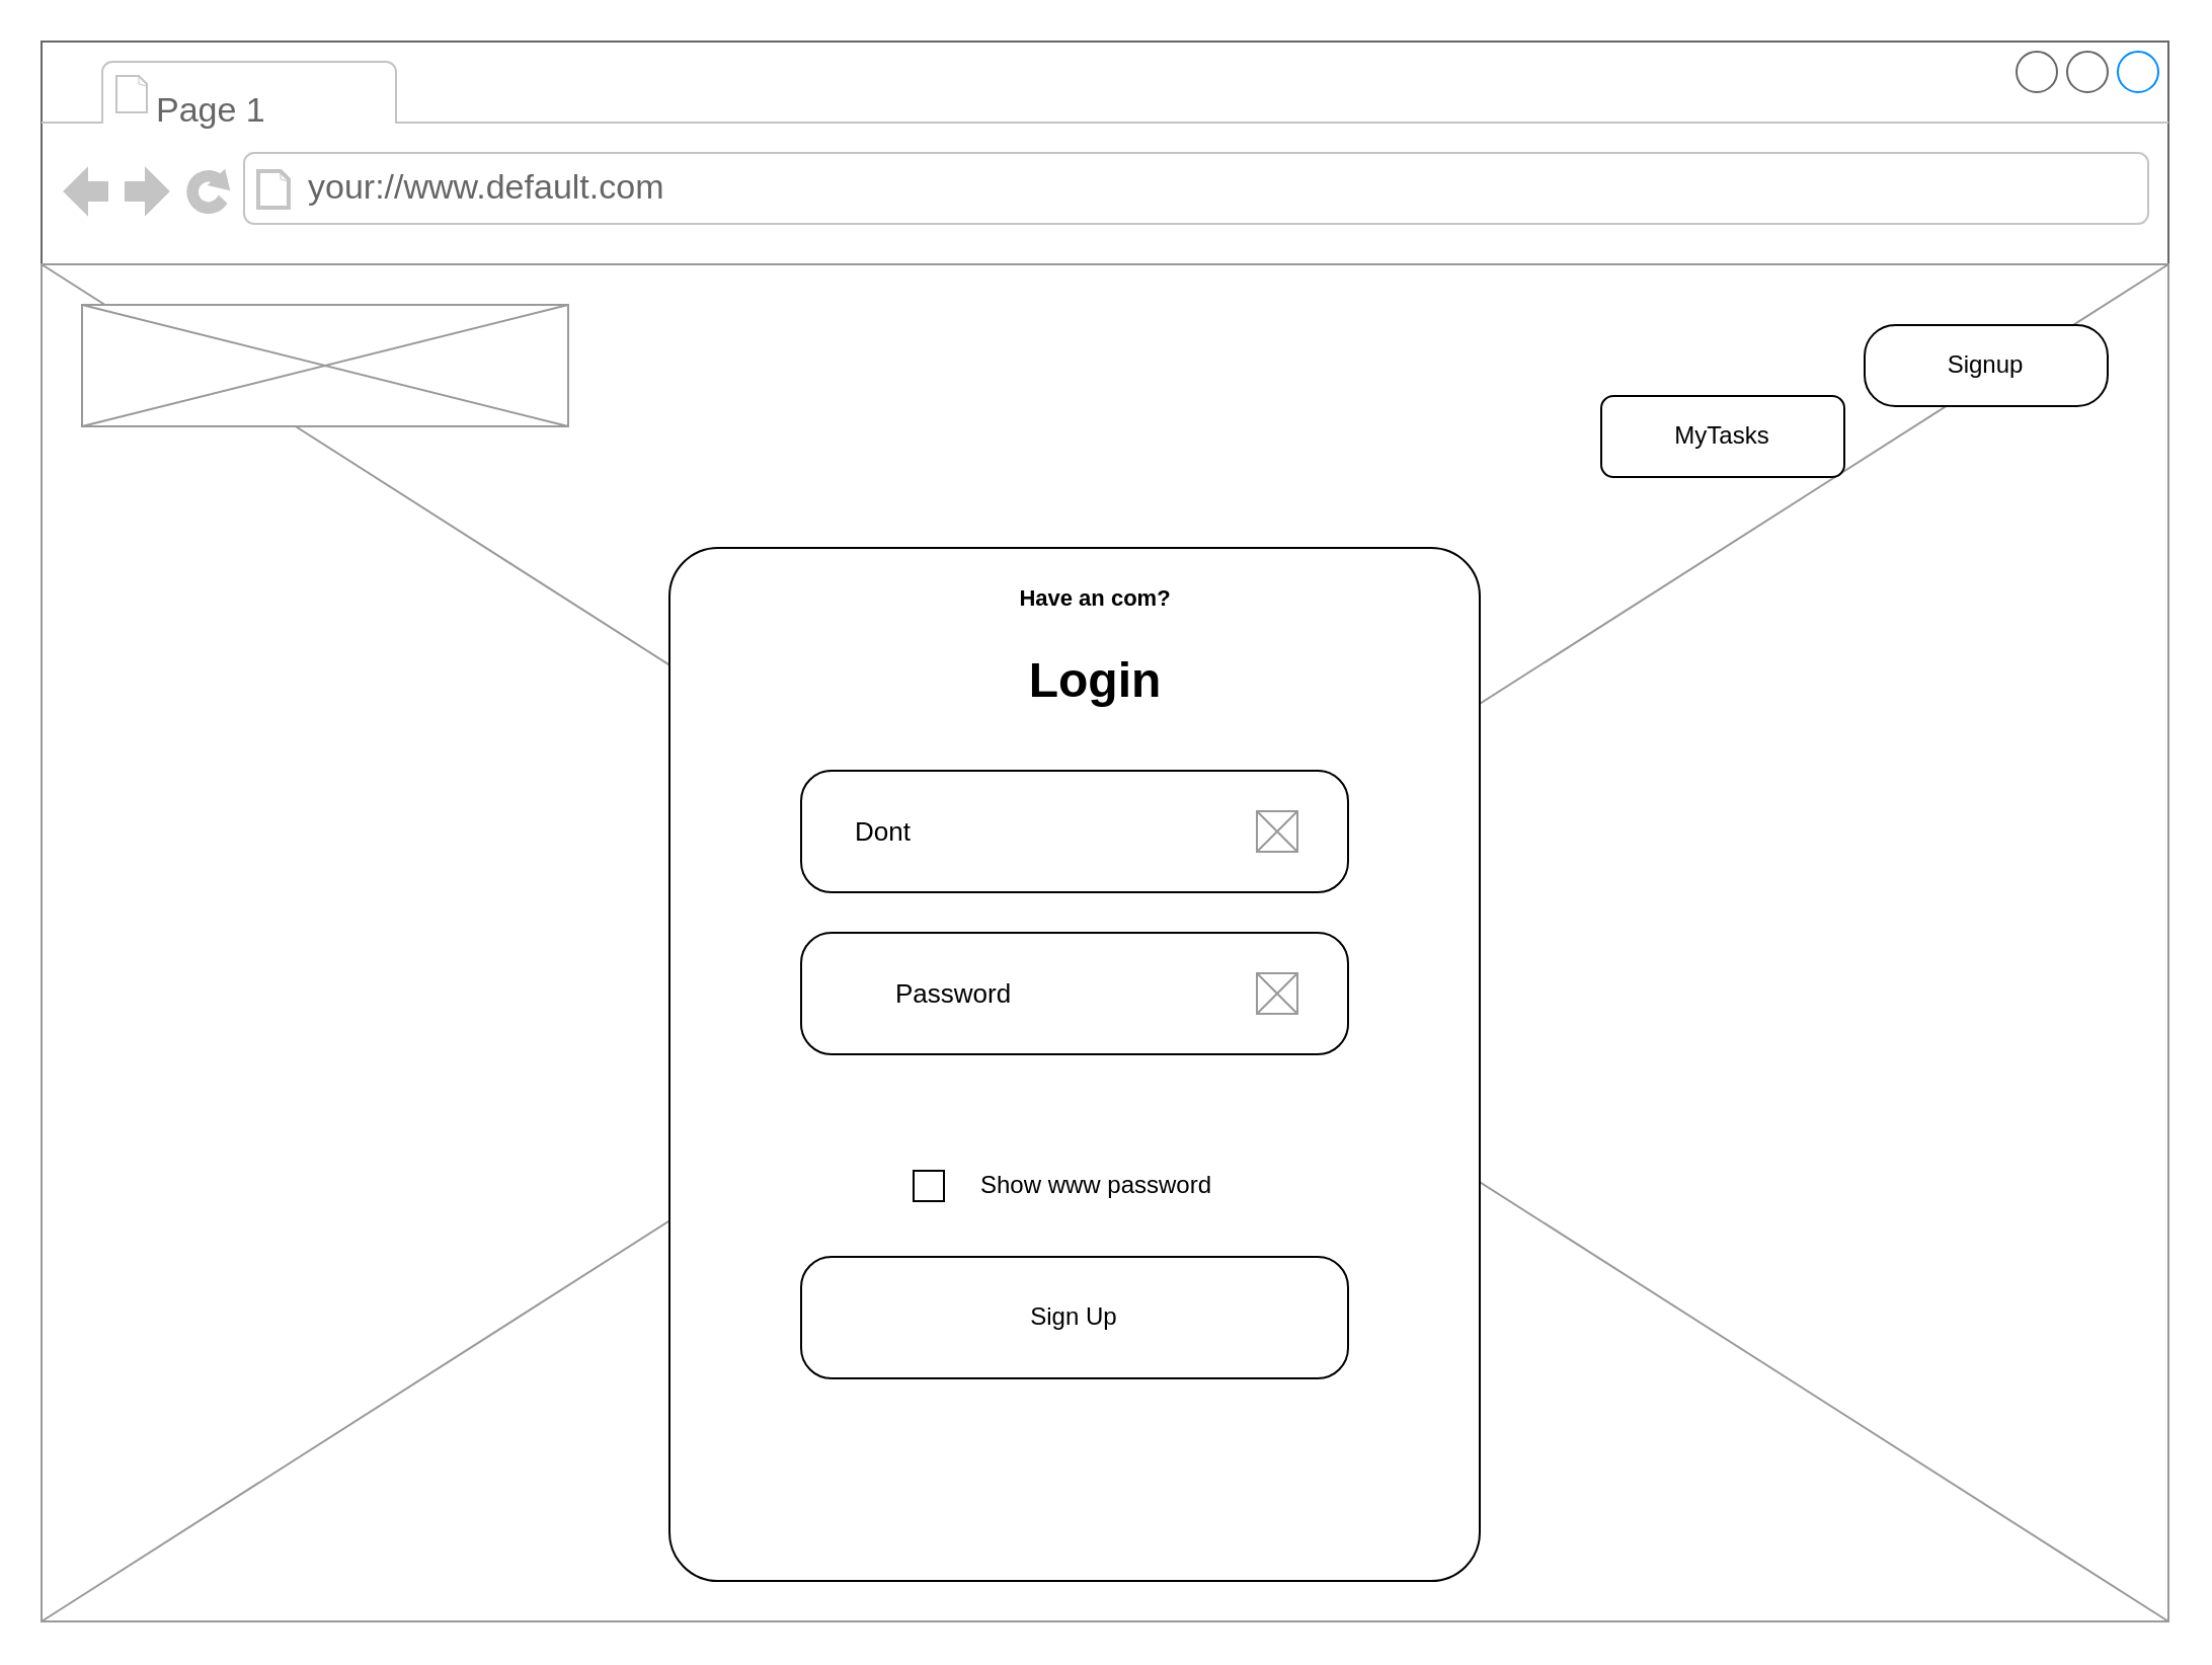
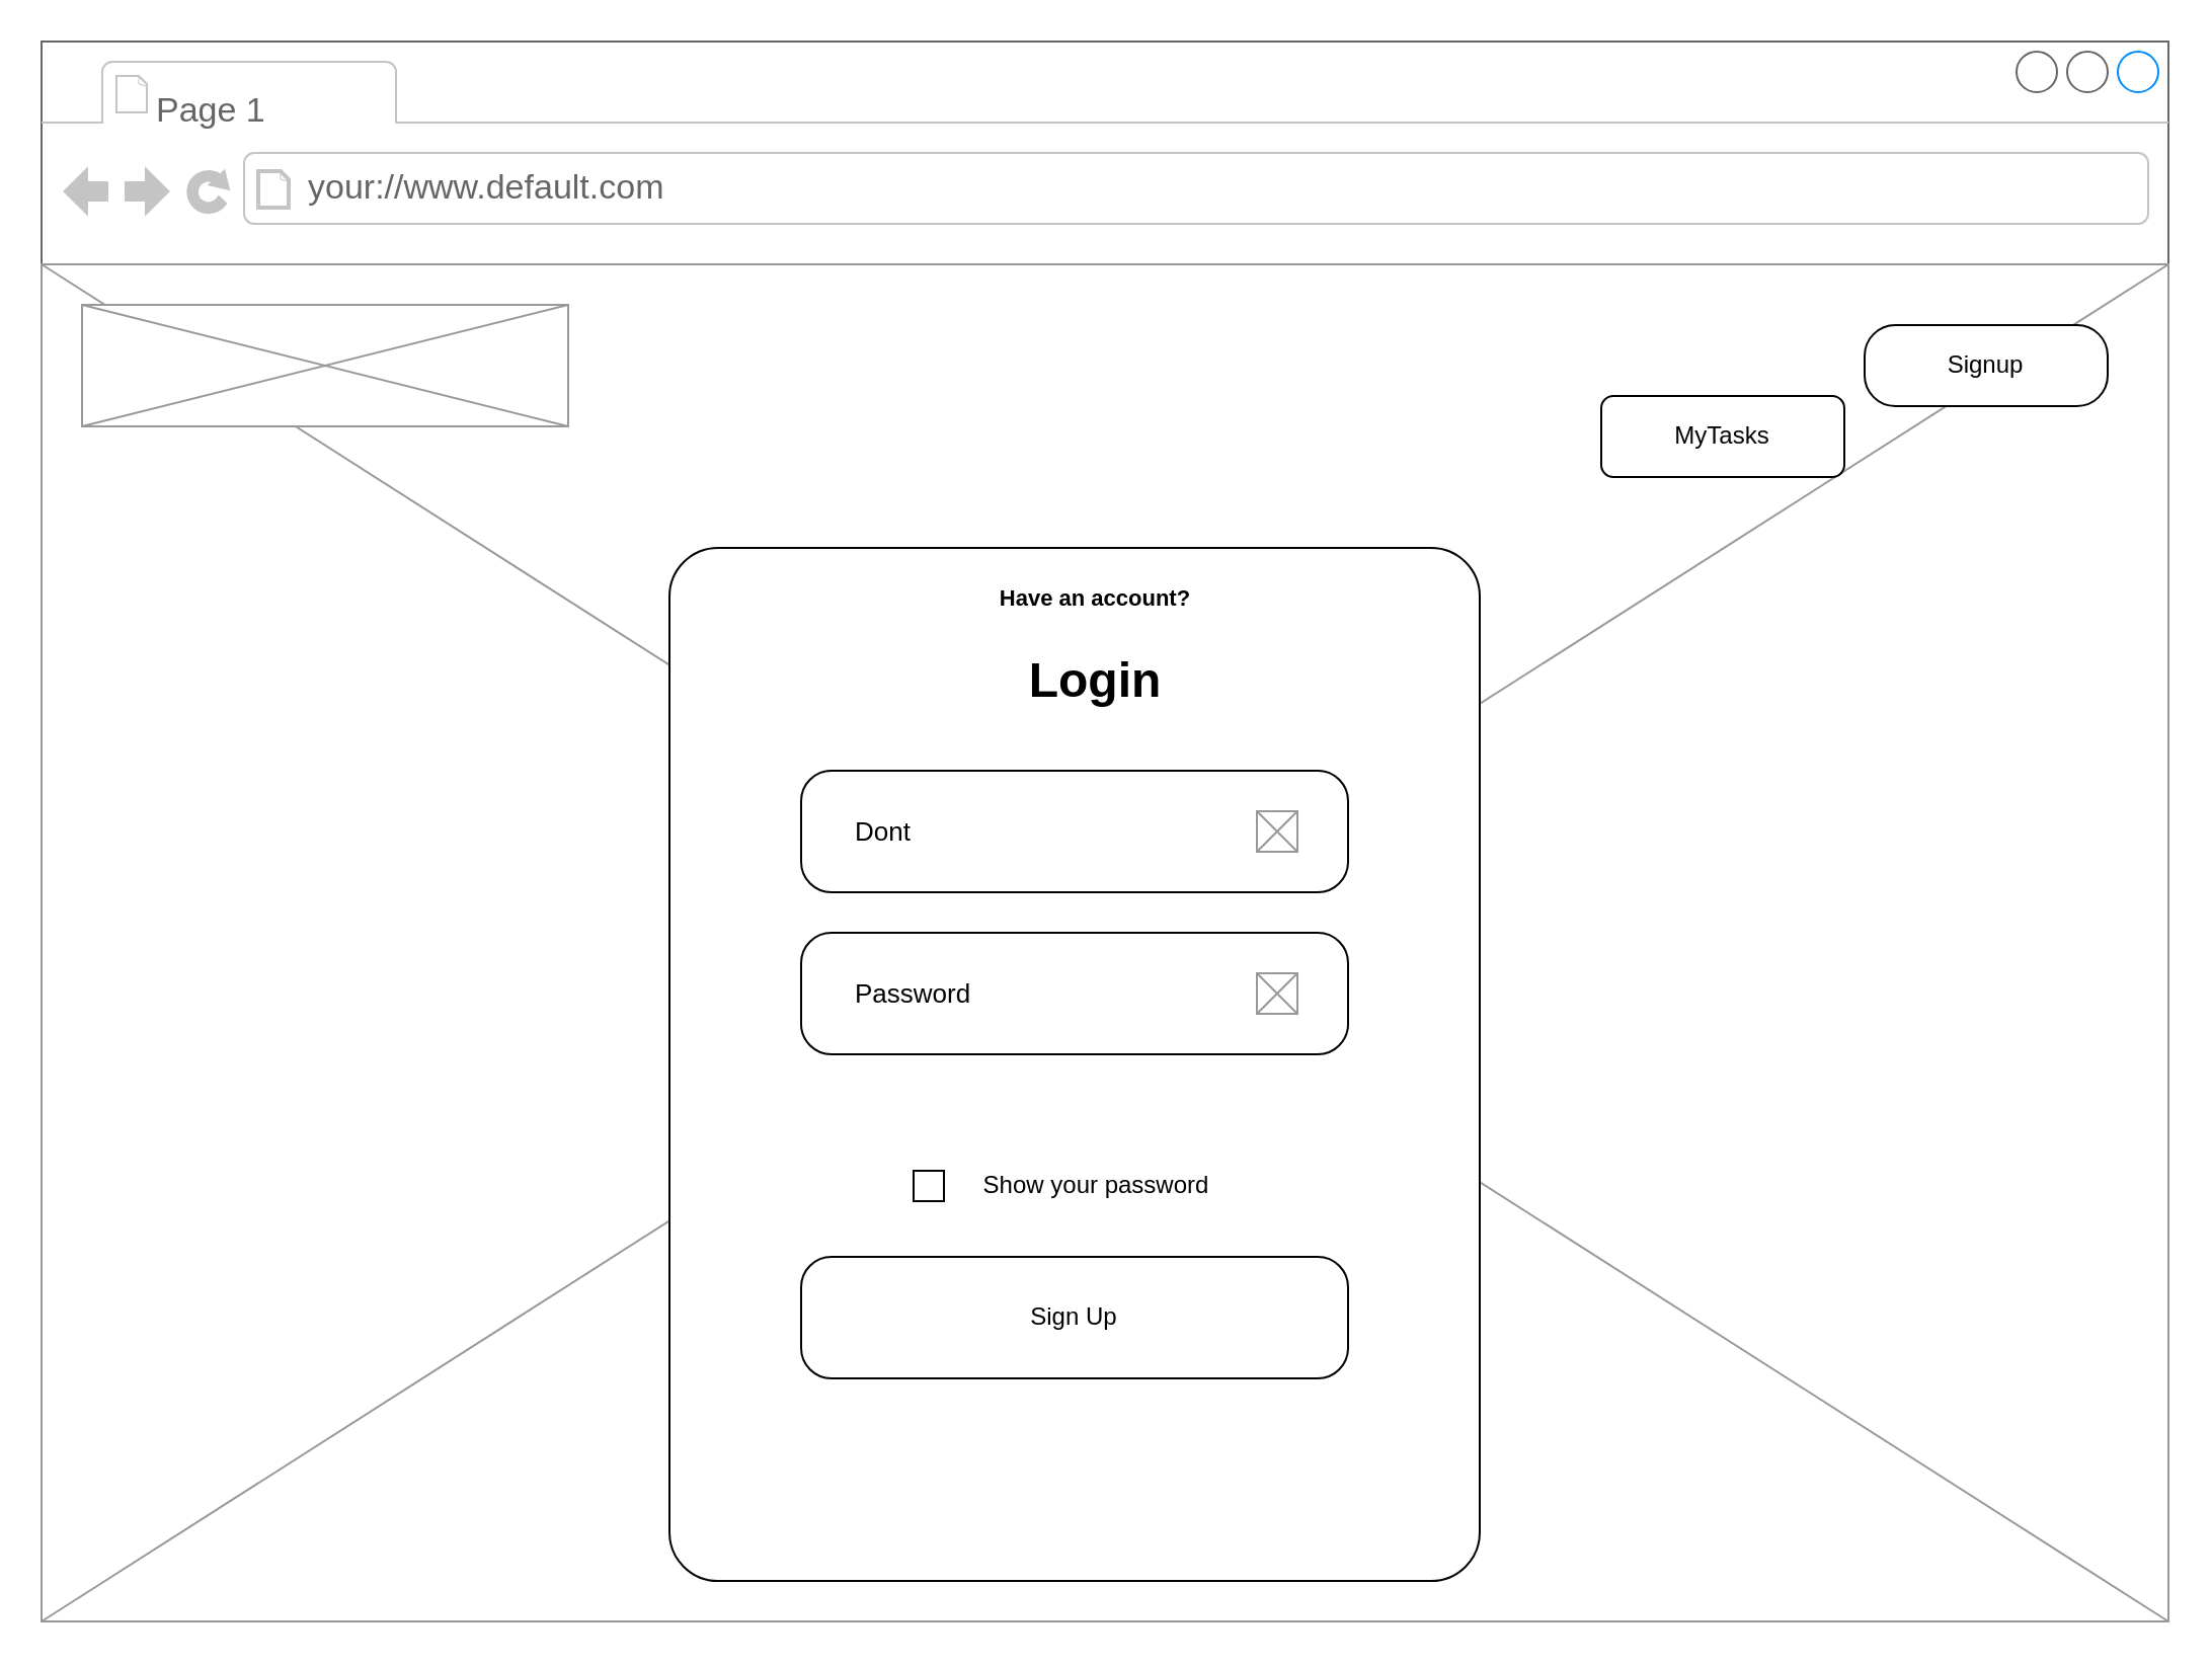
- <mxCell id="12" value="&lt;h1 style=&quot;font-size: 11px;&quot;&gt;Have an com?&lt;/h1&gt;" style="text;html=1;strokeColor=none;fillColor=none;spacing=5;spacingTop=-20;whiteSpace=wrap;overflow=hidden;rounded=0;align=center;verticalAlign=middle;fontSize=11;" vertex="1" parent="2"><mxGeometry x="338" y="260" width="365" height="50" as="geometry" /></mxCell>
+ <mxCell id="12" value="&lt;h1 style=&quot;font-size: 11px;&quot;&gt;Have an account?&lt;/h1&gt;" style="text;html=1;strokeColor=none;fillColor=none;spacing=5;spacingTop=-20;whiteSpace=wrap;overflow=hidden;rounded=0;align=center;verticalAlign=middle;fontSize=11;" vertex="1" parent="2"><mxGeometry x="338" y="260" width="365" height="50" as="geometry" /></mxCell>
- <mxCell id="16" value="Password" style="text;html=1;strokeColor=none;fillColor=none;align=left;verticalAlign=middle;whiteSpace=wrap;rounded=0;fontSize=13;" vertex="1" parent="2"><mxGeometry x="420" y="455" width="150" height="30" as="geometry" /></mxCell>
+ <mxCell id="16" value="Password" style="text;html=1;strokeColor=none;fillColor=none;align=left;verticalAlign=middle;whiteSpace=wrap;rounded=0;fontSize=13;" vertex="1" parent="2"><mxGeometry x="400" y="455" width="150" height="30" as="geometry" /></mxCell>
- <mxCell id="19" value="Show www password" style="text;html=1;strokeColor=none;fillColor=none;align=center;verticalAlign=middle;whiteSpace=wrap;rounded=0;" vertex="1" parent="2"><mxGeometry x="430.5" y="550" width="180" height="30" as="geometry" /></mxCell>
+ <mxCell id="19" value="Show your password" style="text;html=1;strokeColor=none;fillColor=none;align=center;verticalAlign=middle;whiteSpace=wrap;rounded=0;" vertex="1" parent="2"><mxGeometry x="430.5" y="550" width="180" height="30" as="geometry" /></mxCell>
